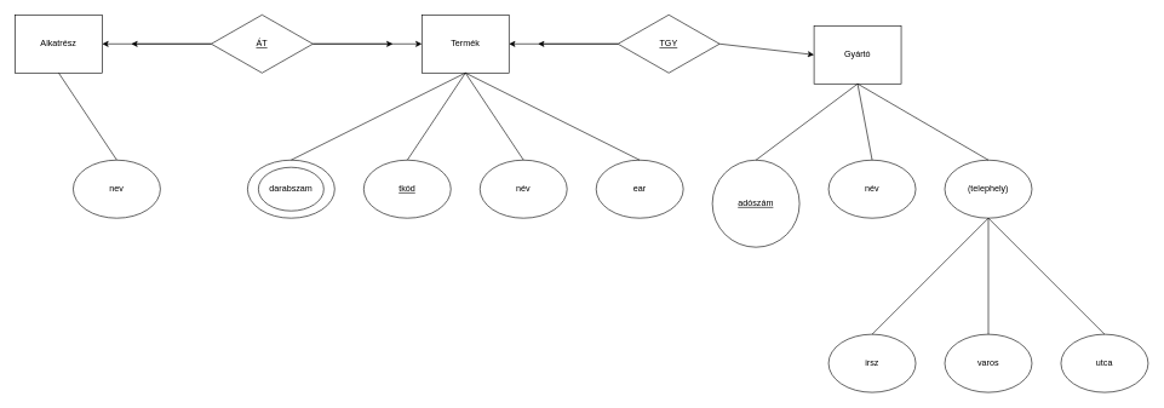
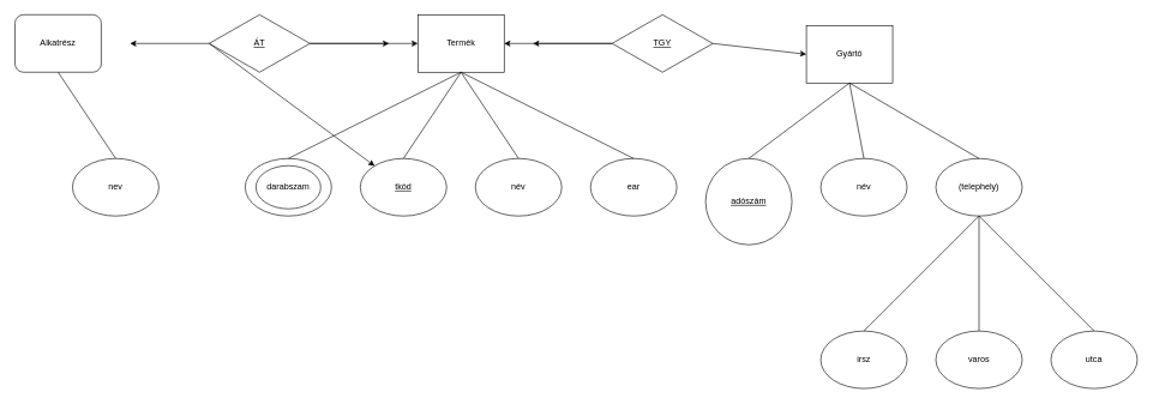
- <mxCell id="30" value="Alkatrész" parent="1" style="rounded=0;whiteSpace=wrap;html=1;" vertex="1"><mxGeometry as="geometry" x="20" y="20" width="120" height="80" /></mxCell>
+ <mxCell id="30" value="Alkatrész" parent="1" style="whiteSpace=wrap;html=1;rounded=1;" vertex="1"><mxGeometry as="geometry" x="20" y="20" width="120" height="80" /></mxCell>
- <mxCell id="33" value="" parent="1" style="endArrow=classic;html=1;rounded=0;exitX=0;exitY=0.5;exitDx=0;exitDy=0;entryX=1;entryY=0.5;entryDx=0;entryDy=0;" edge="1" target="30" source="29"><mxGeometry as="geometry" width="50" height="50" relative="1"><mxPoint as="sourcePoint" x="370" y="130" /><mxPoint as="targetPoint" x="420" y="80" /></mxGeometry></mxCell>
+ <mxCell id="33" value="" parent="1" style="endArrow=classic;html=1;rounded=0;exitX=0;exitY=0.5;exitDx=0;exitDy=0;" edge="1" target="8" source="29"><mxGeometry as="geometry" width="50" height="50" relative="1"><mxPoint as="sourcePoint" x="370" y="130" /><mxPoint as="targetPoint" x="420" y="80" /></mxGeometry></mxCell>
